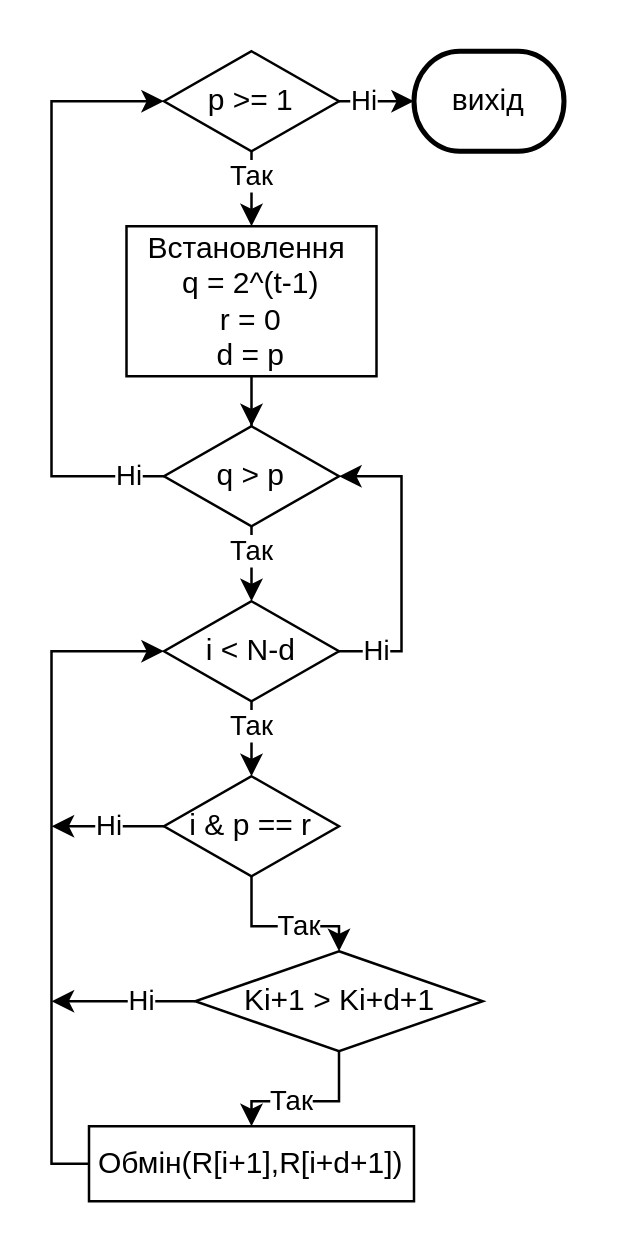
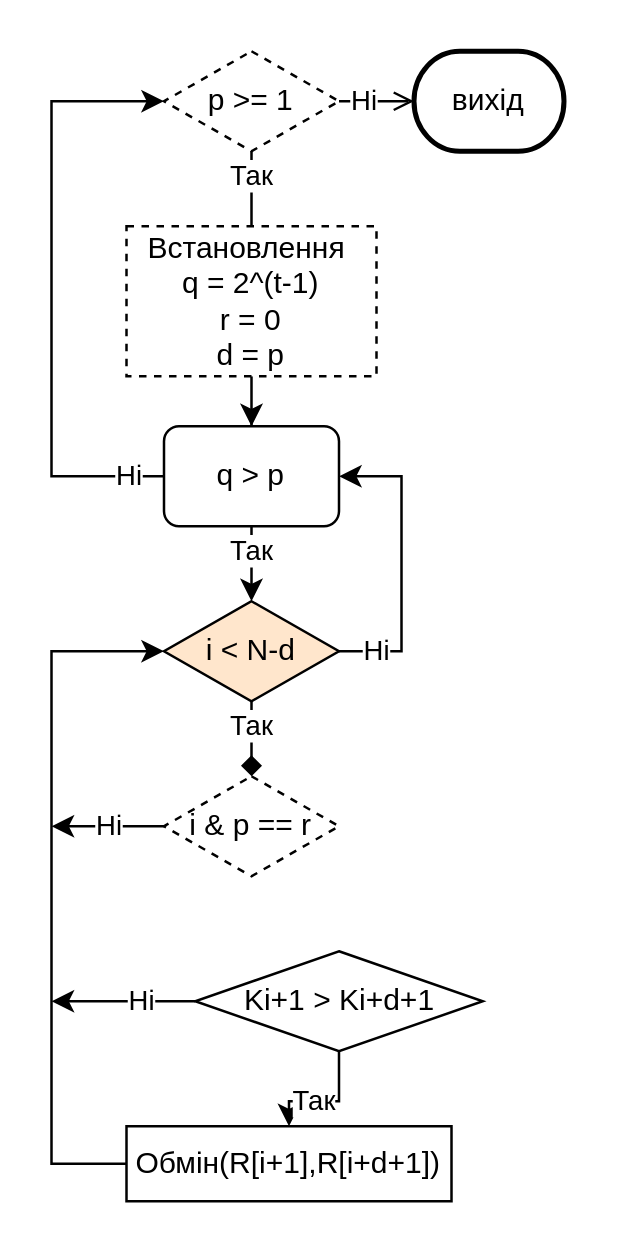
- <mxCell id="12" value="p &amp;gt;= 1" style="rhombus;whiteSpace=wrap;html=1;rounded=0;" parent="1" vertex="1"><mxGeometry x="65" y="20" width="70" height="40" as="geometry" /></mxCell>
+ <mxCell id="12" value="p &amp;gt;= 1" style="rhombus;whiteSpace=wrap;html=1;rounded=0;dashed=1;" parent="1" vertex="1"><mxGeometry x="65" y="20" width="70" height="40" as="geometry" /></mxCell>
- <mxCell id="11" value="Ні" style="edgeStyle=orthogonalEdgeStyle;rounded=0;orthogonalLoop=1;jettySize=auto;html=1;" parent="1" source="12" target="13" edge="1"><mxGeometry x="0.2" relative="1" as="geometry"><mxPoint as="offset" /></mxGeometry></mxCell>
+ <mxCell id="11" value="Ні" style="edgeStyle=orthogonalEdgeStyle;rounded=0;orthogonalLoop=1;jettySize=auto;html=1;endArrow=open;" parent="1" source="12" target="13" edge="1"><mxGeometry x="0.2" relative="1" as="geometry"><mxPoint as="offset" /></mxGeometry></mxCell>
- <mxCell id="10" value="Так" style="edgeStyle=orthogonalEdgeStyle;rounded=0;orthogonalLoop=1;jettySize=auto;html=1;" parent="1" source="12" target="3" edge="1"><mxGeometry x="0.2" relative="1" as="geometry"><mxPoint as="offset" /></mxGeometry></mxCell>
+ <mxCell id="10" value="Так" style="edgeStyle=orthogonalEdgeStyle;rounded=0;orthogonalLoop=1;jettySize=auto;html=1;endArrow=none;" parent="1" source="12" target="3" edge="1"><mxGeometry x="0.2" relative="1" as="geometry"><mxPoint as="offset" /></mxGeometry></mxCell>
- <mxCell id="3" value="Встановлення&amp;nbsp;&lt;br&gt;q = 2^(t-1)&lt;br&gt;r = 0&lt;br&gt;d = p" style="whiteSpace=wrap;html=1;rounded=0;" parent="1" vertex="1"><mxGeometry x="50" y="90" width="100" height="60" as="geometry" /></mxCell>
+ <mxCell id="3" value="Встановлення&amp;nbsp;&lt;br&gt;q = 2^(t-1)&lt;br&gt;r = 0&lt;br&gt;d = p" style="whiteSpace=wrap;html=1;rounded=0;dashed=1;" parent="1" vertex="1"><mxGeometry x="50" y="90" width="100" height="60" as="geometry" /></mxCell>
- <mxCell id="21" value="q &amp;gt; р" style="rhombus;whiteSpace=wrap;html=1;rounded=0;" parent="1" vertex="1"><mxGeometry x="65" y="170" width="70" height="40" as="geometry" /></mxCell>
+ <mxCell id="21" value="q &amp;gt; р" style="whiteSpace=wrap;html=1;rounded=1;" parent="1" vertex="1"><mxGeometry x="65" y="170" width="70" height="40" as="geometry" /></mxCell>
- <mxCell id="6" value="i &amp;lt; N-d" style="rhombus;whiteSpace=wrap;html=1;rounded=0;" parent="1" vertex="1"><mxGeometry x="65" y="240" width="70" height="40" as="geometry" /></mxCell>
+ <mxCell id="6" value="i &amp;lt; N-d" style="rhombus;whiteSpace=wrap;html=1;rounded=0;fillColor=#ffe6cc;" parent="1" vertex="1"><mxGeometry x="65" y="240" width="70" height="40" as="geometry" /></mxCell>
- <mxCell id="4" value="Так" style="edgeStyle=orthogonalEdgeStyle;rounded=0;orthogonalLoop=1;jettySize=auto;html=1;" parent="1" source="6" target="9" edge="1"><mxGeometry x="0.2" relative="1" as="geometry"><mxPoint as="offset" /></mxGeometry></mxCell>
+ <mxCell id="4" value="Так" style="edgeStyle=orthogonalEdgeStyle;rounded=0;orthogonalLoop=1;jettySize=auto;html=1;endArrow=diamond;" parent="1" source="6" target="9" edge="1"><mxGeometry x="0.2" relative="1" as="geometry"><mxPoint as="offset" /></mxGeometry></mxCell>
- <mxCell id="9" value="i &amp;amp; р == r" style="rhombus;whiteSpace=wrap;html=1;rounded=0;" parent="1" vertex="1"><mxGeometry x="65" y="310" width="70" height="40" as="geometry" /></mxCell>
+ <mxCell id="9" value="i &amp;amp; р == r" style="rhombus;whiteSpace=wrap;html=1;rounded=0;dashed=1;" parent="1" vertex="1"><mxGeometry x="65" y="310" width="70" height="40" as="geometry" /></mxCell>
- <mxCell id="7" value="Так" style="edgeStyle=orthogonalEdgeStyle;rounded=0;orthogonalLoop=1;jettySize=auto;html=1;" parent="1" source="9" target="16" edge="1"><mxGeometry x="0.2" relative="1" as="geometry"><mxPoint x="100" y="380" as="targetPoint" /><mxPoint as="offset" /></mxGeometry></mxCell>
- <mxCell id="18" value="Обмін(R[i+1],R[i+d+1])" style="whiteSpace=wrap;html=1;rounded=0;" parent="1" vertex="1"><mxGeometry x="35" y="450" width="130" height="30" as="geometry" /></mxCell>
+ <mxCell id="18" value="Обмін(R[i+1],R[i+d+1])" style="whiteSpace=wrap;html=1;rounded=0;" parent="1" vertex="1"><mxGeometry x="50" y="450" width="130" height="30" as="geometry" /></mxCell>
